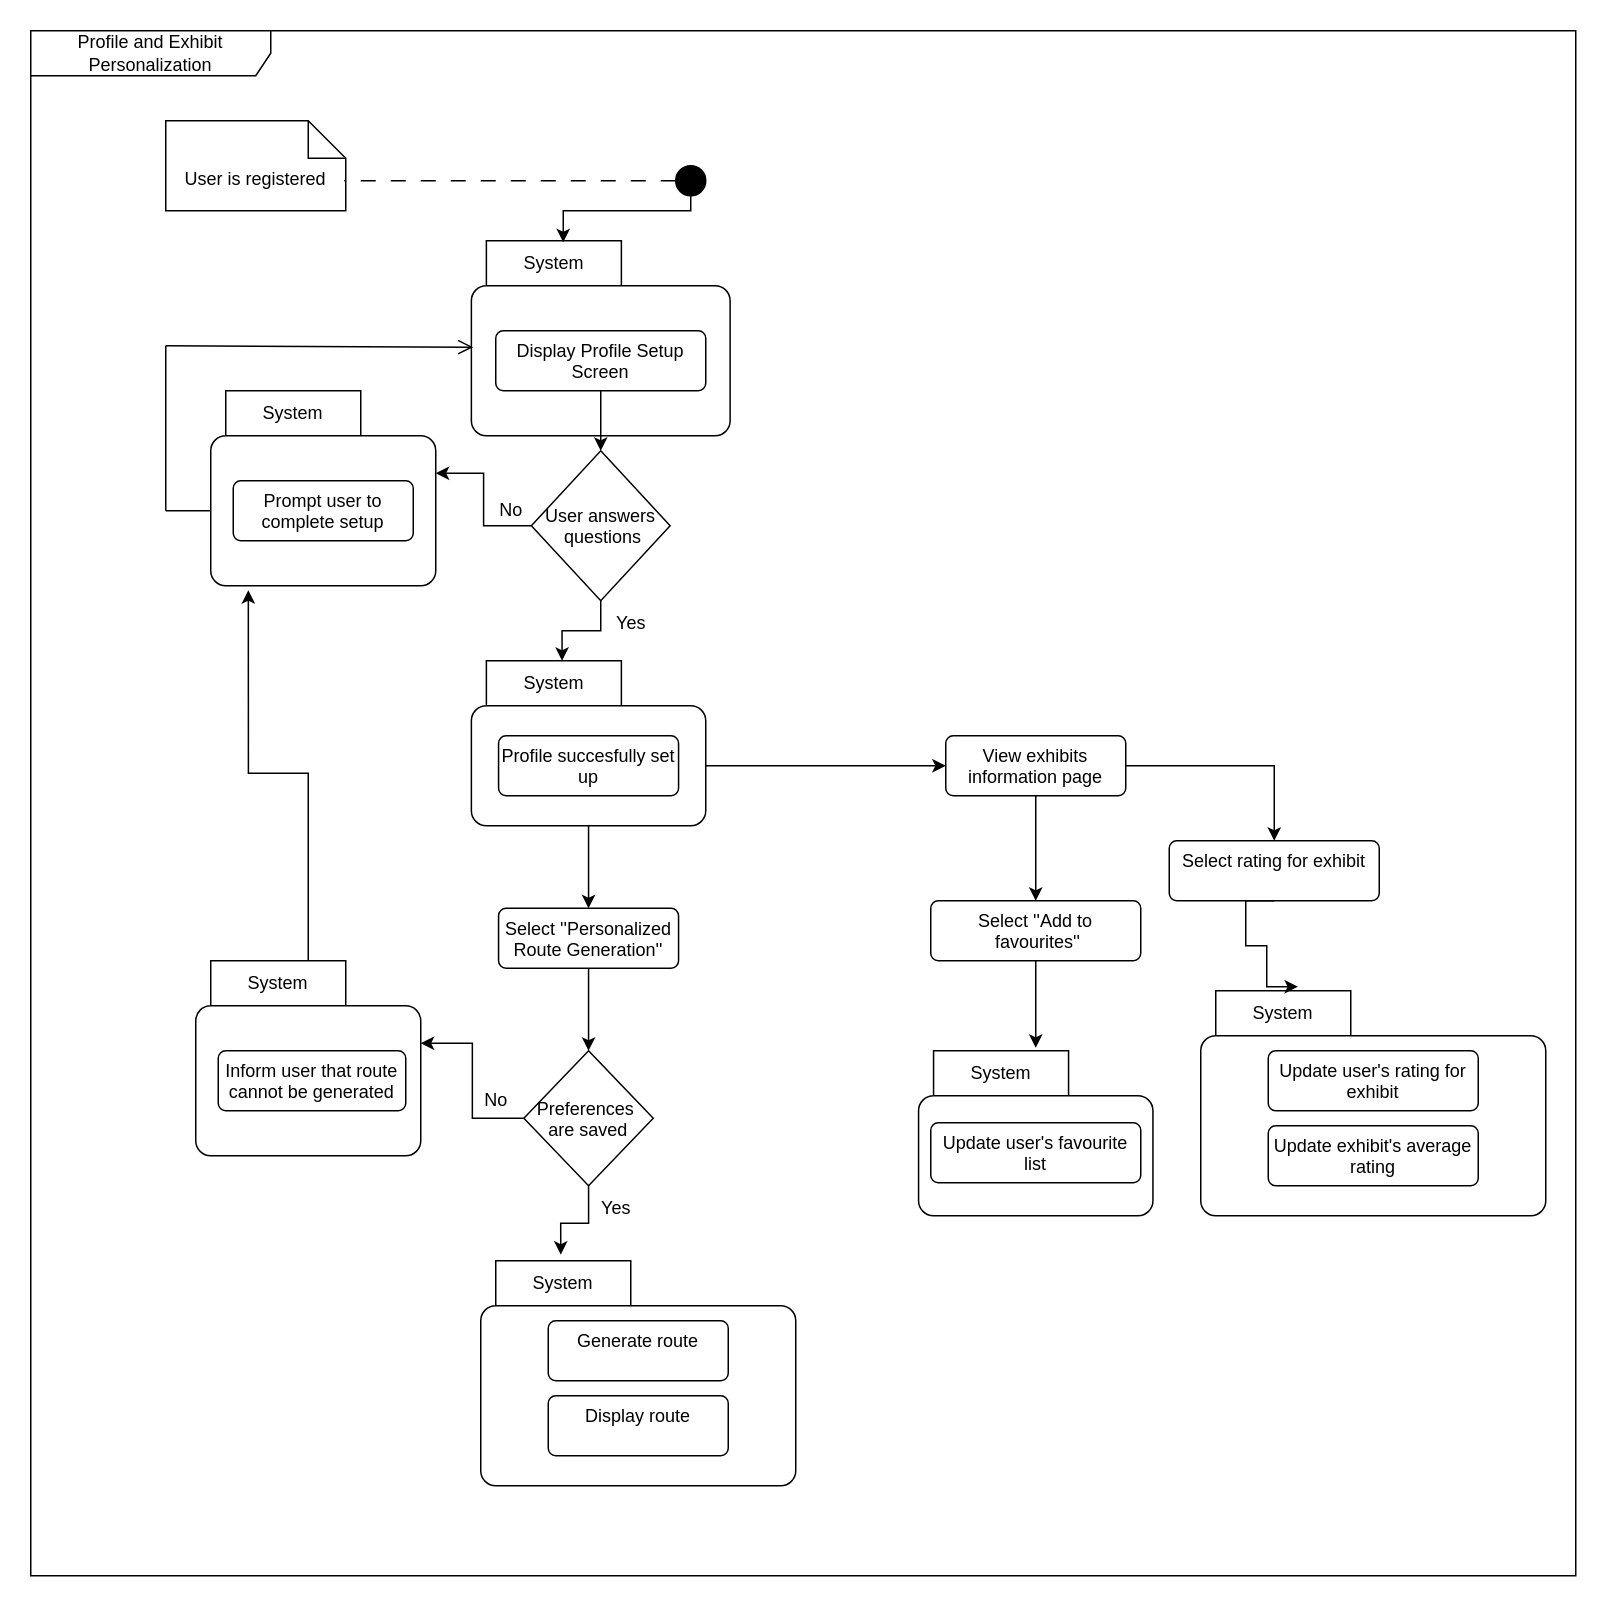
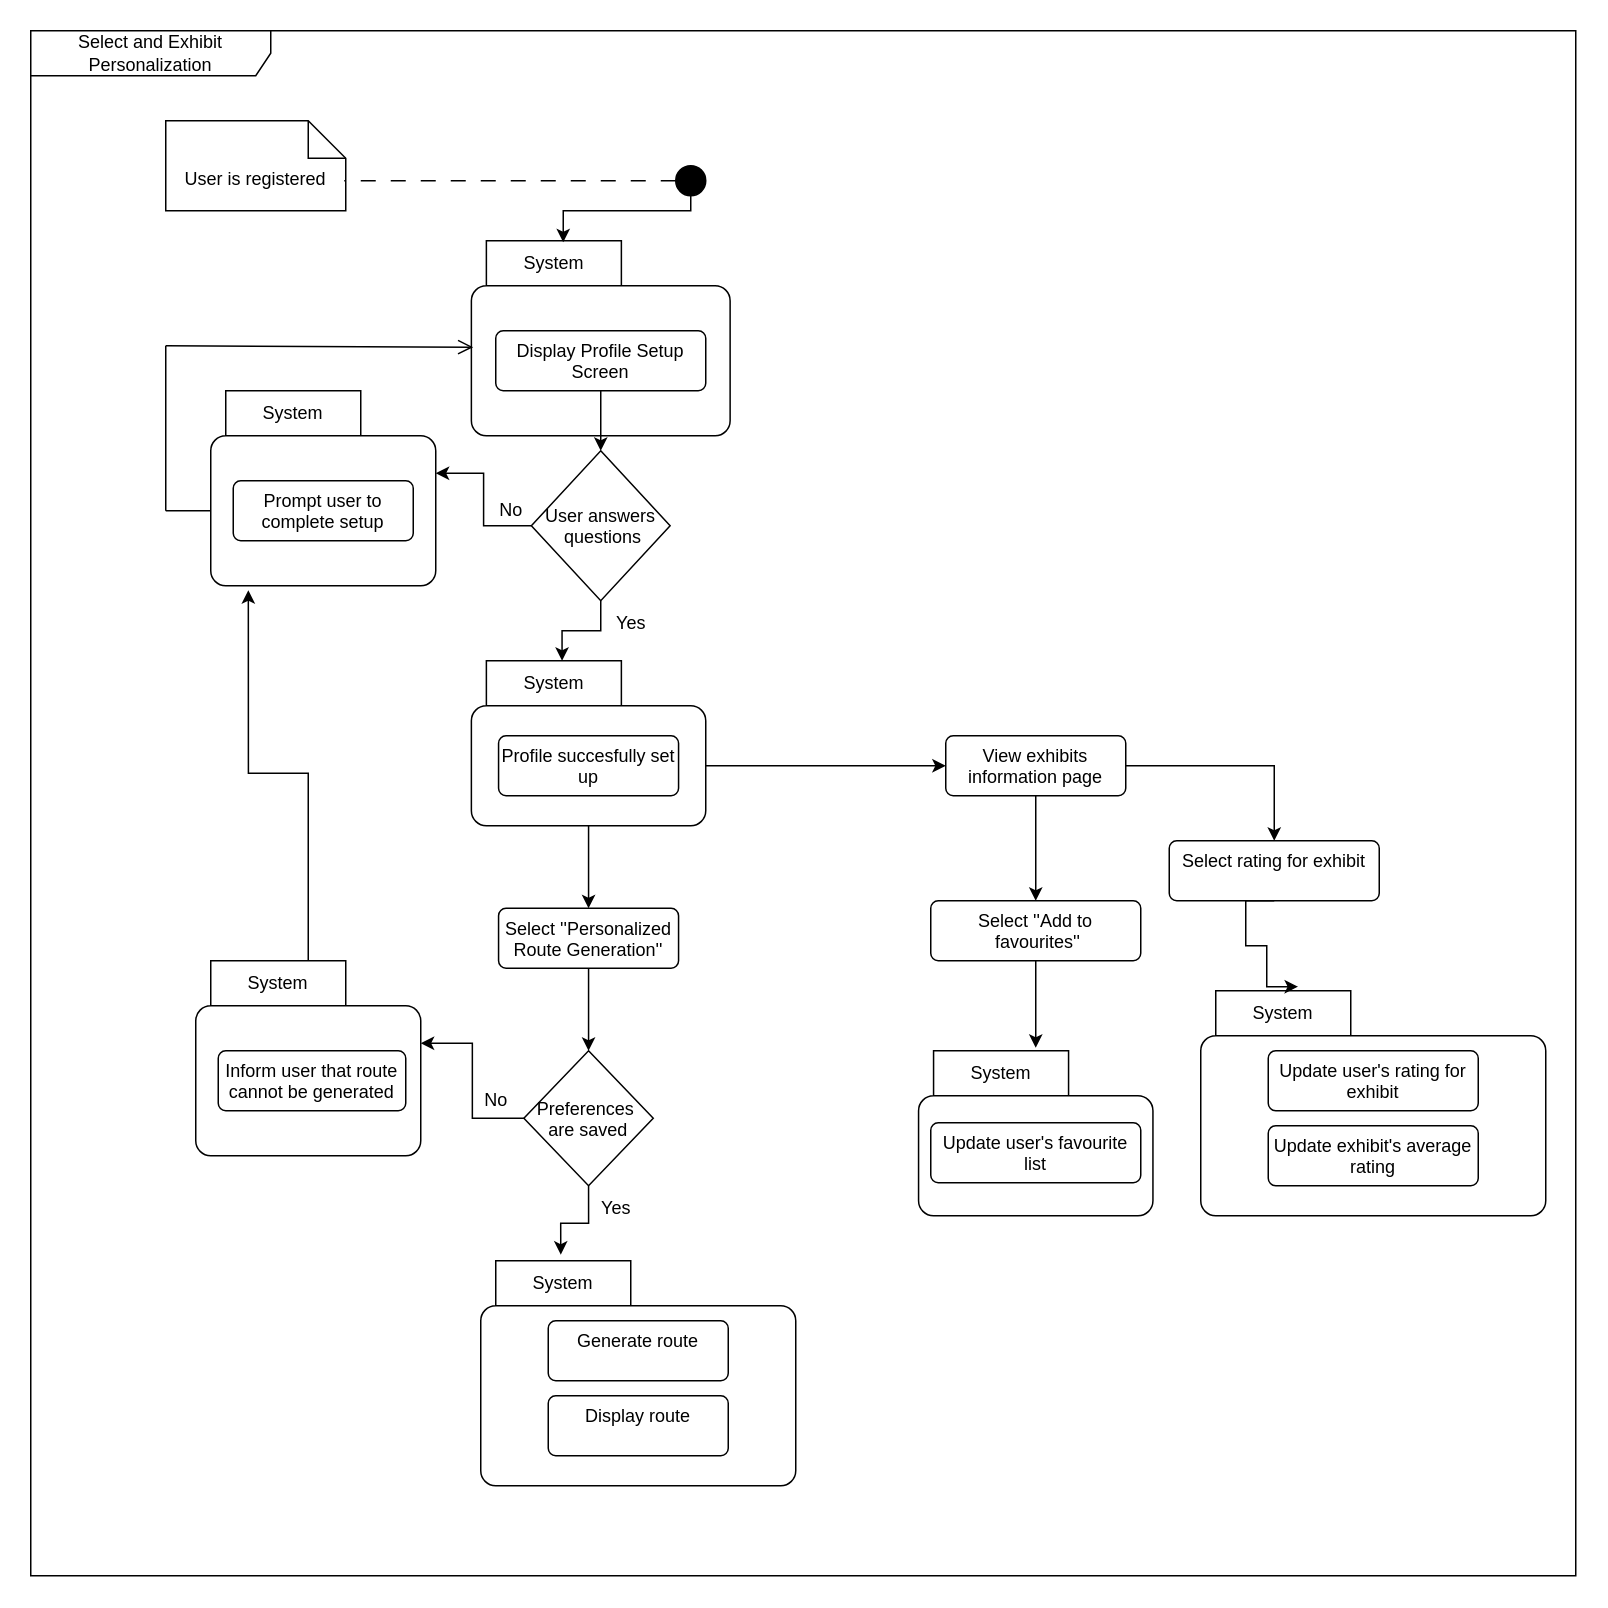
- <mxCell id="49" value="Profile and Exhibit Personalization" style="shape=umlFrame;whiteSpace=wrap;html=1;pointerEvents=0;recursiveResize=0;container=1;collapsible=0;width=160;" vertex="1" parent="1"><mxGeometry x="20" y="20" width="1030" height="1030" as="geometry" /></mxCell>
+ <mxCell id="49" value="Select and Exhibit Personalization" style="shape=umlFrame;whiteSpace=wrap;html=1;pointerEvents=0;recursiveResize=0;container=1;collapsible=0;width=160;" vertex="1" parent="1"><mxGeometry x="20" y="20" width="1030" height="1030" as="geometry" /></mxCell>
